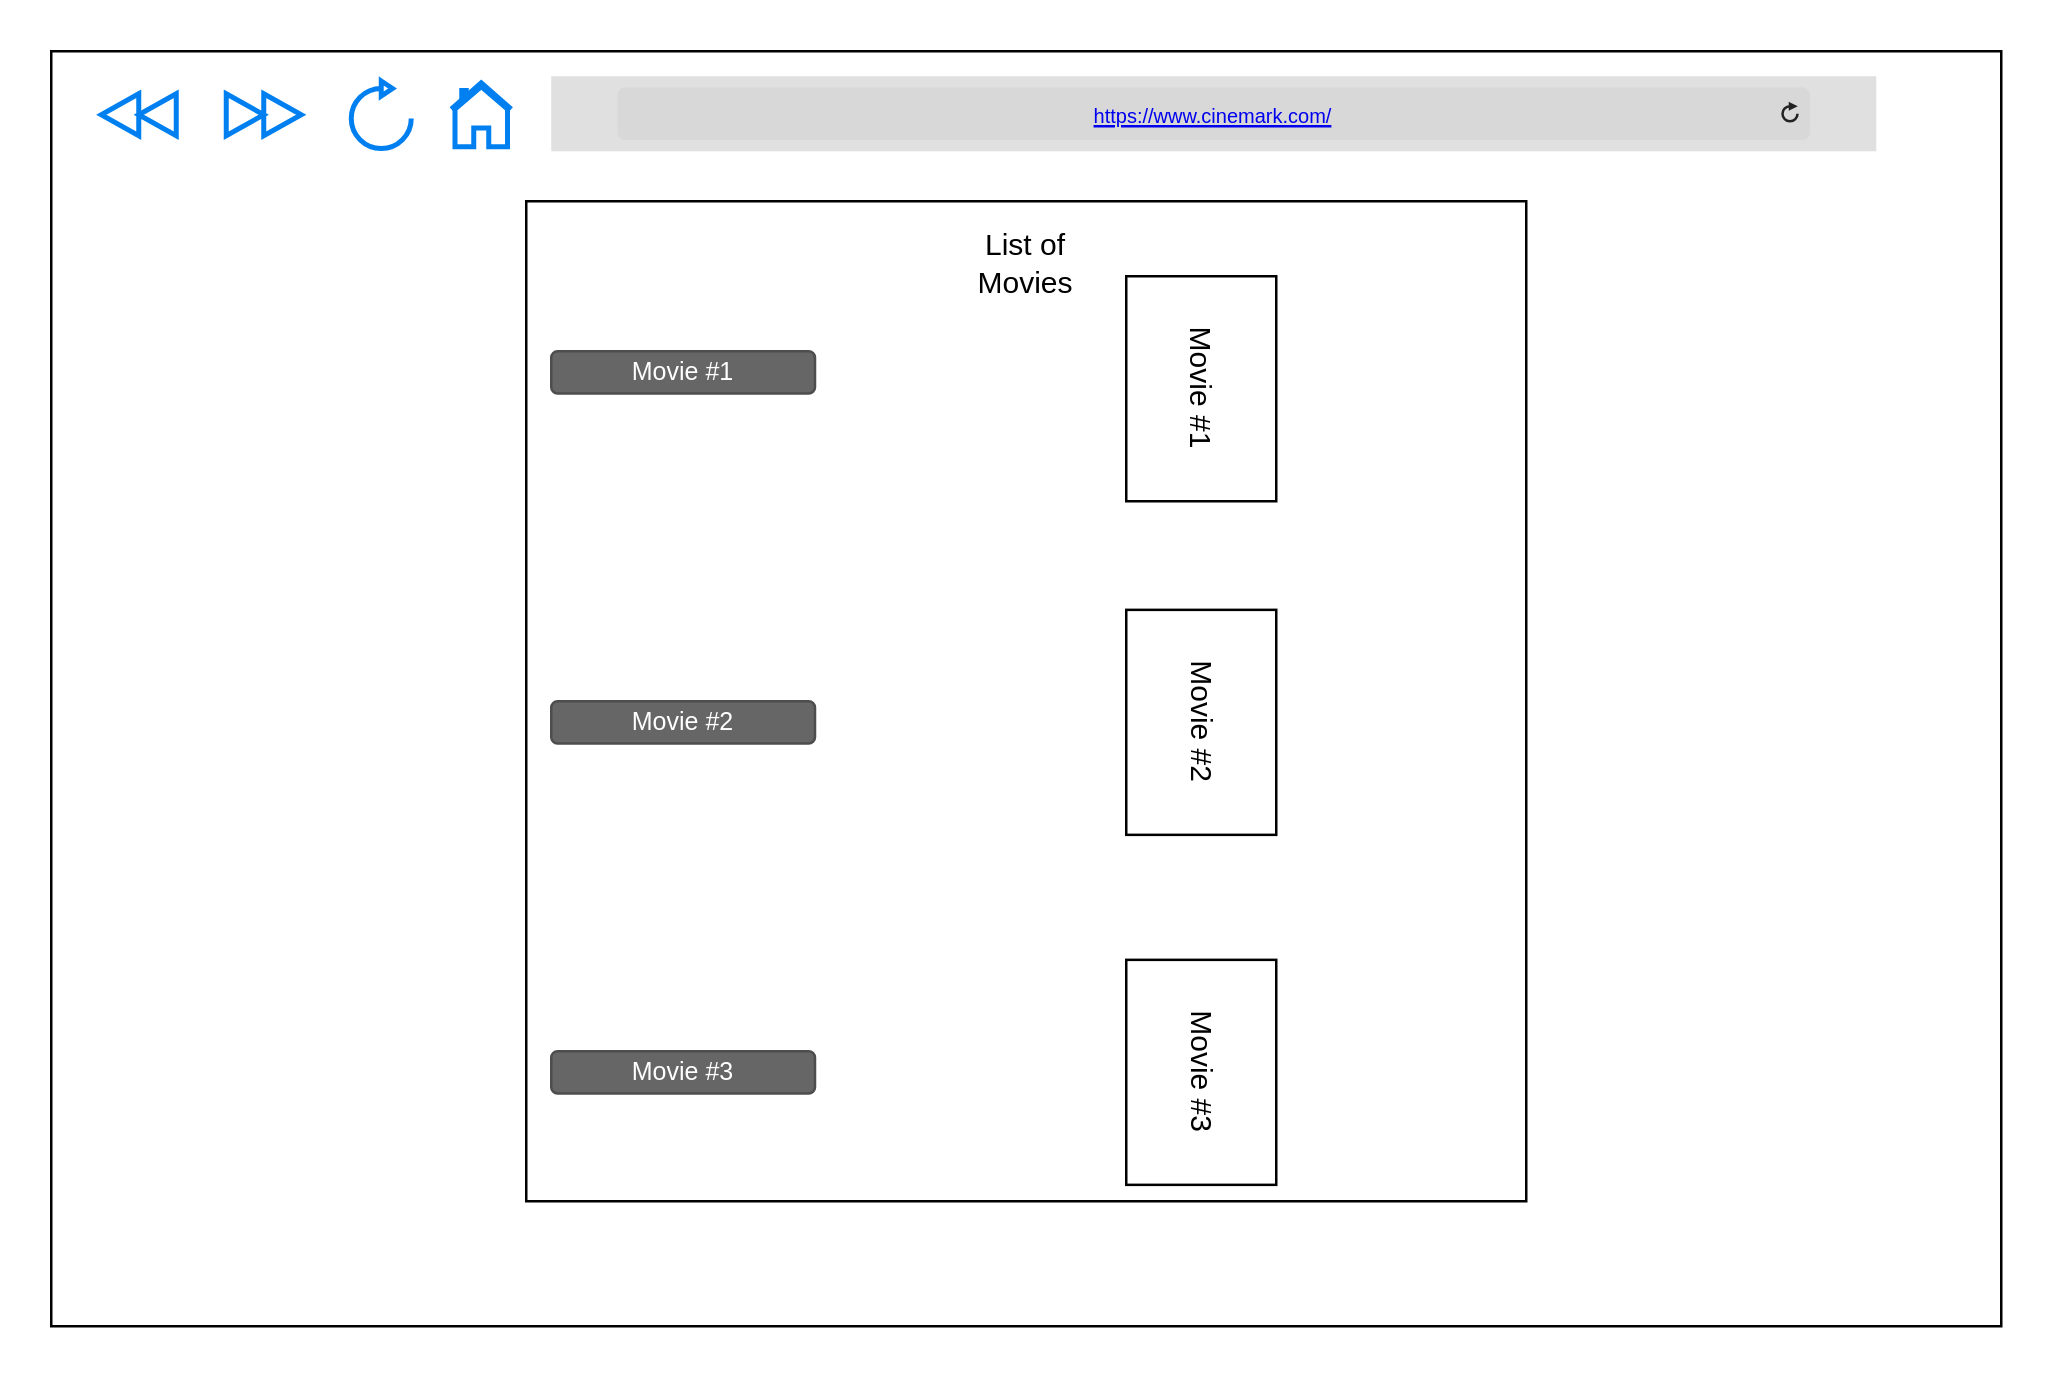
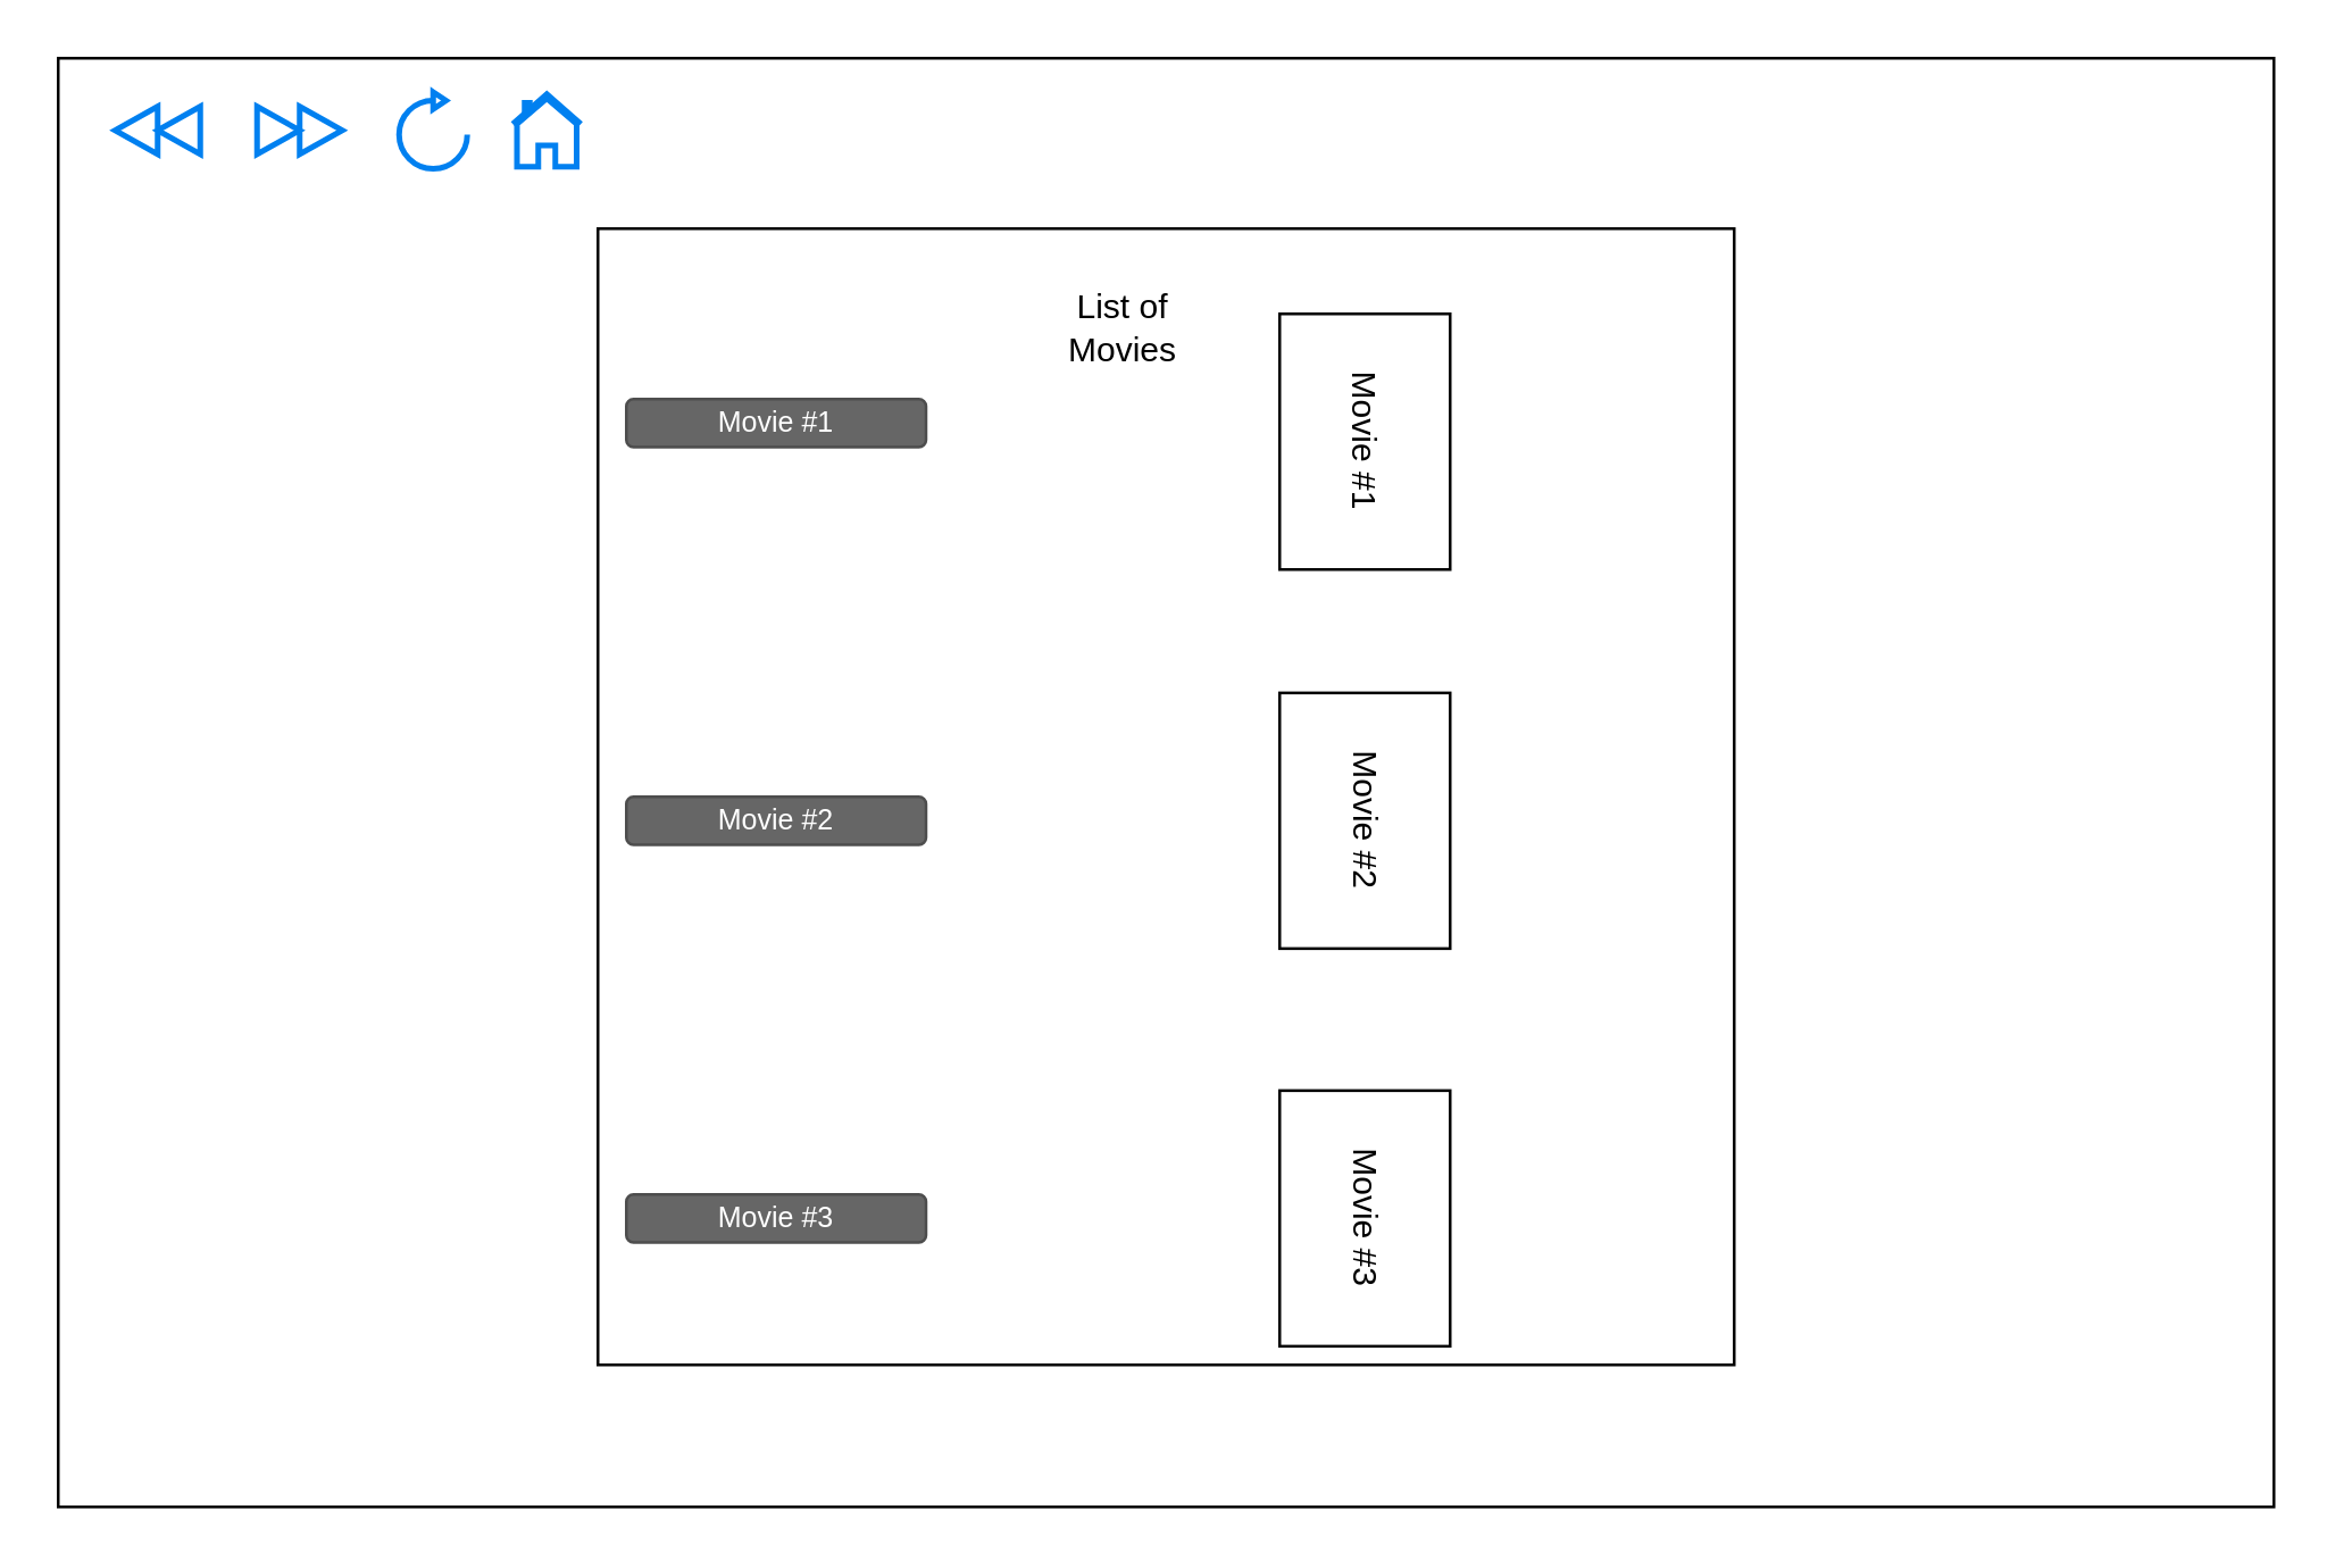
- <mxCell id="3" value="&lt;a href=&quot;https://www.cinemark.com/&quot;&gt;https://www.cinemark.com/&lt;/a&gt;" style="html=1;strokeWidth=1;shadow=0;dashed=0;shape=mxgraph.ios7ui.url;fillColor=#e0e0e0;strokeColor=#c0c0c0;buttonText=;strokeColor2=#222222;fontColor=#222222;fontSize=8;spacingTop=2;align=center;whiteSpace=wrap;" vertex="1" parent="1"><mxGeometry x="220" y="30" width="530" height="30" as="geometry" /></mxCell>
- <mxCell id="9" value="List of Movies" style="text;html=1;strokeColor=none;fillColor=none;align=center;verticalAlign=middle;whiteSpace=wrap;rounded=0;" vertex="1" parent="1"><mxGeometry x="380" y="90" width="60" height="30" as="geometry" /></mxCell>
+ <mxCell id="9" value="List of Movies" style="text;html=1;strokeColor=none;fillColor=none;align=center;verticalAlign=middle;whiteSpace=wrap;rounded=0;" vertex="1" parent="1"><mxGeometry x="365" y="100" width="60" height="30" as="geometry" /></mxCell>
